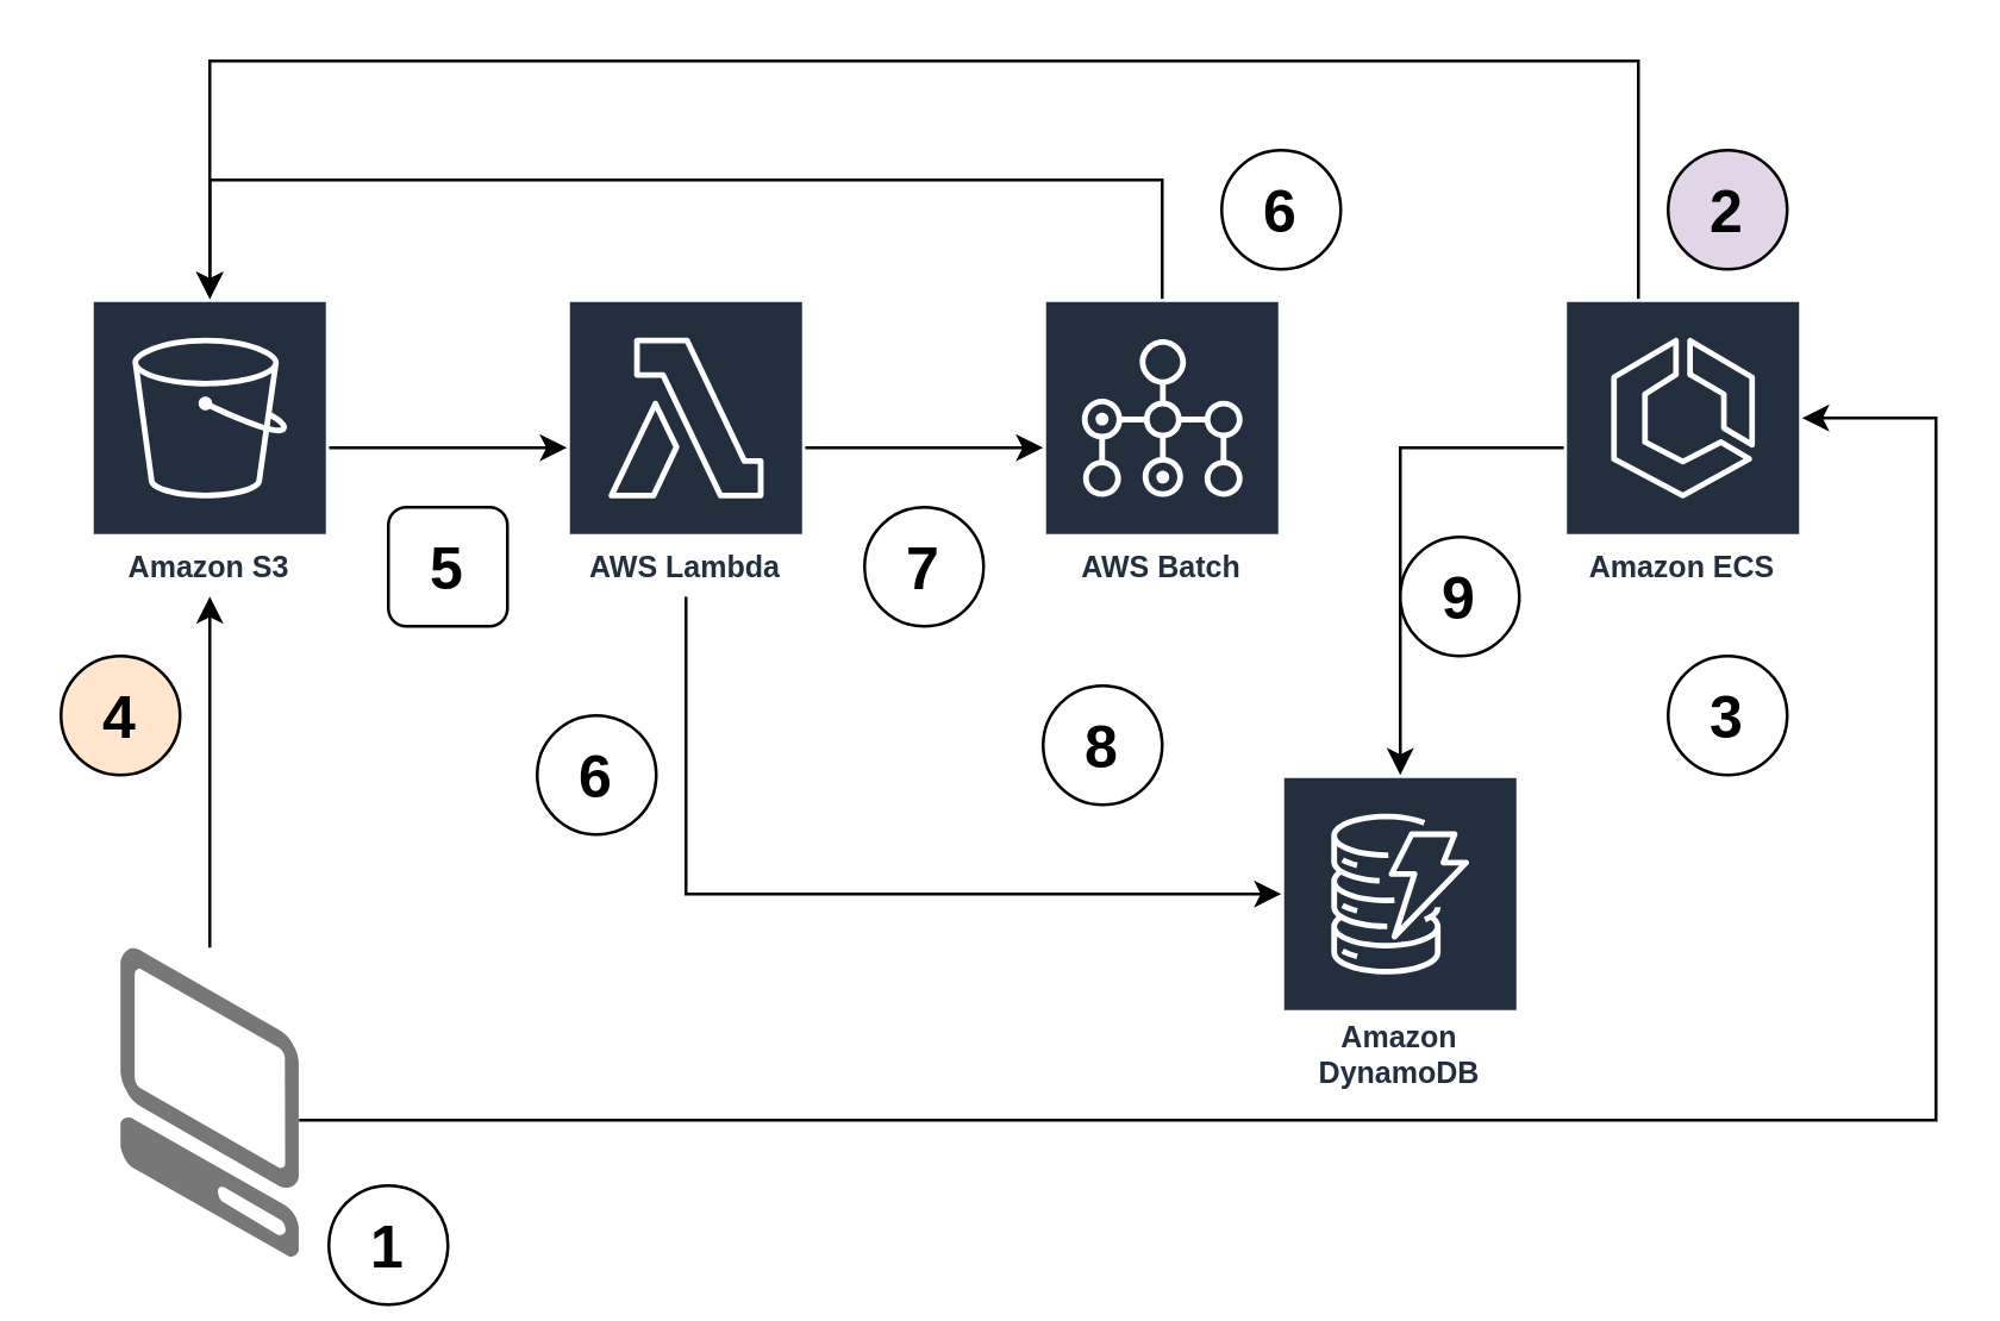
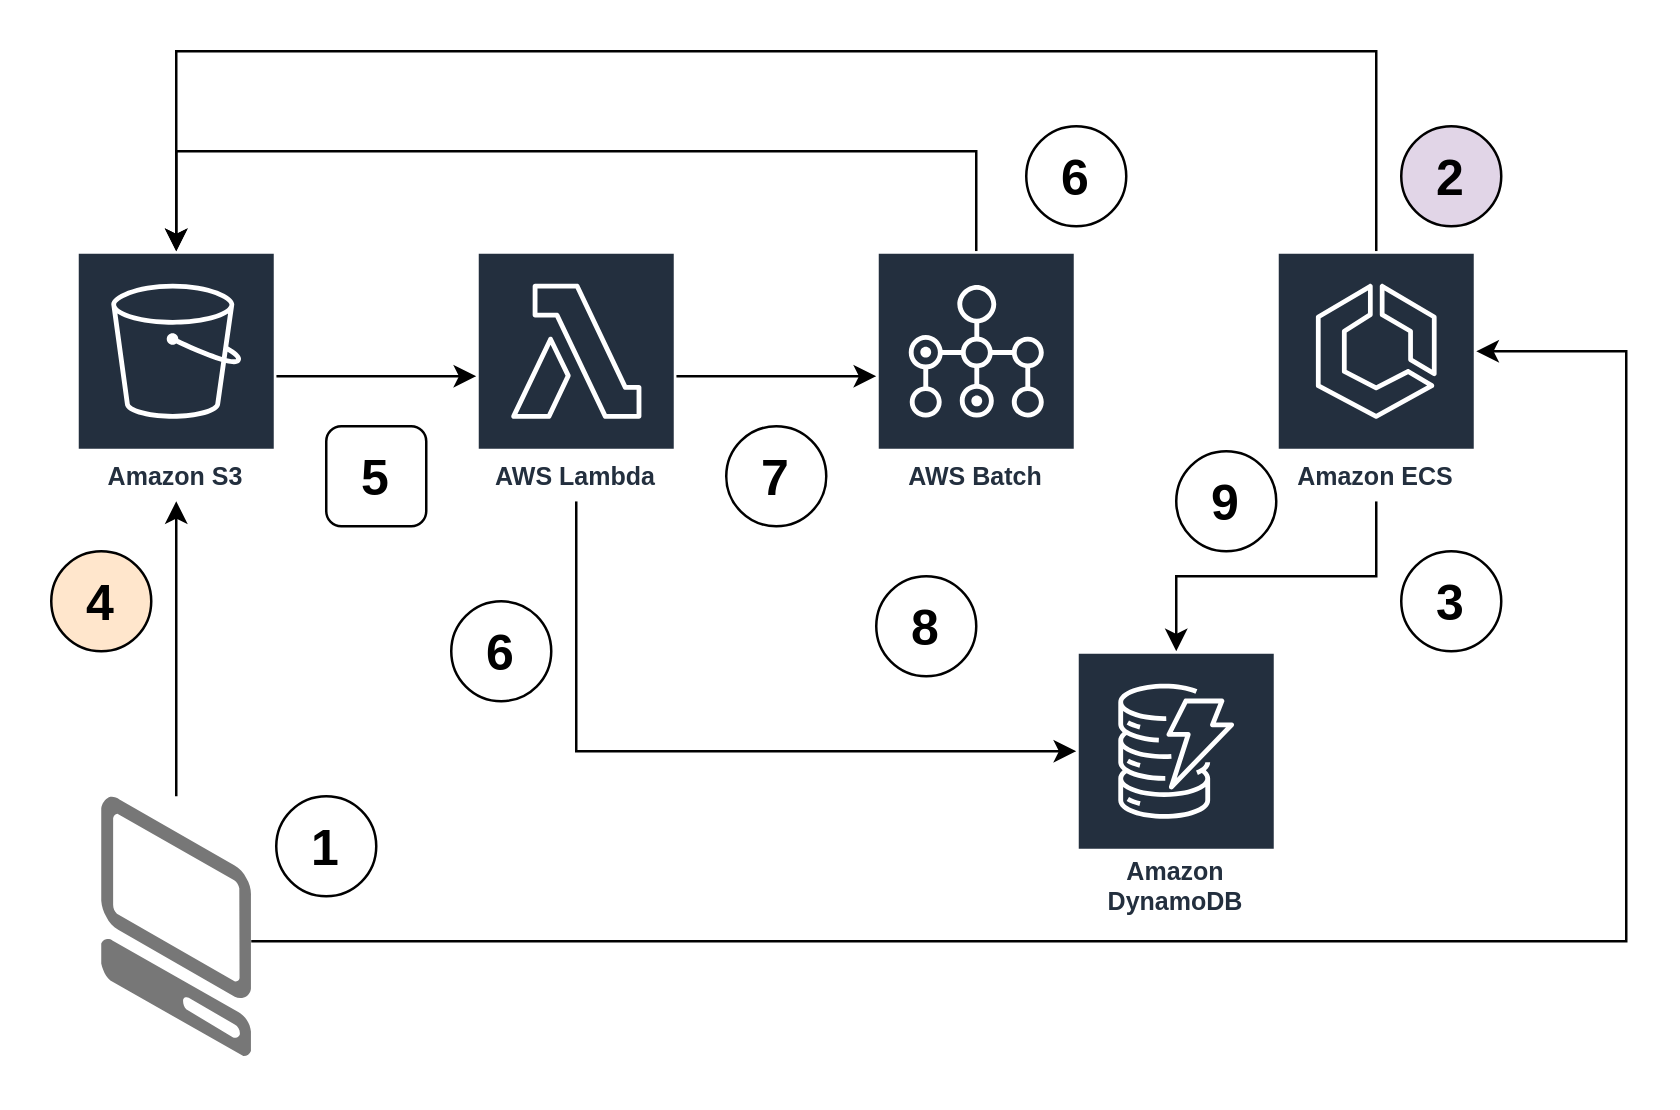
- <mxCell id="11" value="Amazon ECS" style="outlineConnect=0;fontColor=#232F3E;gradientColor=none;strokeColor=#ffffff;fillColor=#232F3E;dashed=0;verticalLabelPosition=middle;verticalAlign=bottom;align=center;html=1;whiteSpace=wrap;fontSize=10;fontStyle=1;spacing=3;shape=mxgraph.aws4.productIcon;prIcon=mxgraph.aws4.ecs;" parent="1" vertex="1"><mxGeometry x="525" y="100" width="80" height="100" as="geometry" /></mxCell>
+ <mxCell id="11" value="Amazon ECS" style="outlineConnect=0;fontColor=#232F3E;gradientColor=none;strokeColor=#ffffff;fillColor=#232F3E;dashed=0;verticalLabelPosition=middle;verticalAlign=bottom;align=center;html=1;whiteSpace=wrap;fontSize=10;fontStyle=1;spacing=3;shape=mxgraph.aws4.productIcon;prIcon=mxgraph.aws4.ecs;" parent="1" vertex="1"><mxGeometry x="510" y="100" width="80" height="100" as="geometry" /></mxCell>
- <mxCell id="16" value="&lt;b&gt;&lt;font style=&quot;font-size: 20px&quot;&gt;1&lt;/font&gt;&lt;/b&gt;" style="ellipse;whiteSpace=wrap;html=1;aspect=fixed;" parent="1" vertex="1"><mxGeometry x="110" y="398" width="40" height="40" as="geometry" /></mxCell>
+ <mxCell id="16" value="&lt;b&gt;&lt;font style=&quot;font-size: 20px&quot;&gt;1&lt;/font&gt;&lt;/b&gt;" style="ellipse;whiteSpace=wrap;html=1;aspect=fixed;" parent="1" vertex="1"><mxGeometry x="110" y="318" width="40" height="40" as="geometry" /></mxCell>
